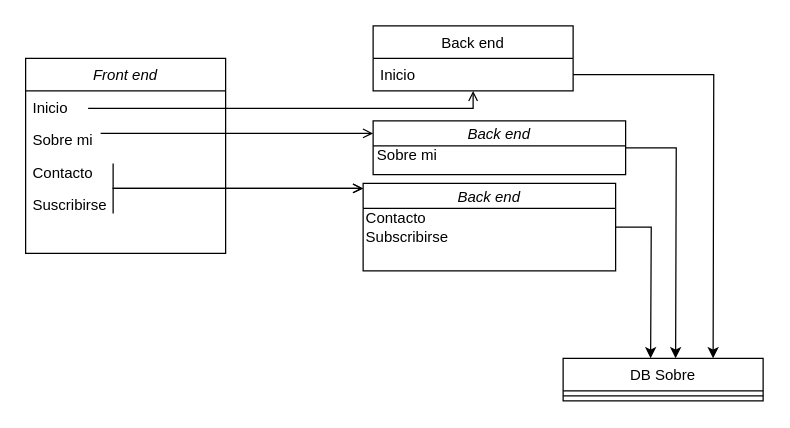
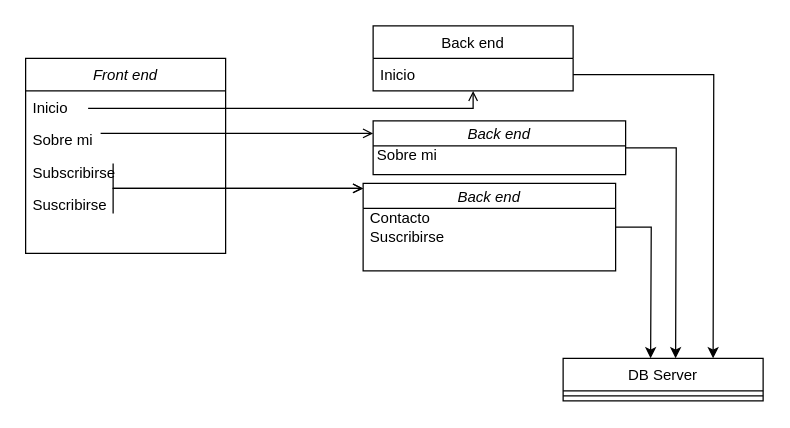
- <mxCell id="5" value="Contacto" style="text;align=left;verticalAlign=top;spacingLeft=4;spacingRight=4;overflow=hidden;rotatable=0;points=[[0,0.5],[1,0.5]];portConstraint=eastwest;rounded=0;shadow=0;html=0;" parent="2" vertex="1"><mxGeometry y="78" width="160" height="26" as="geometry" /></mxCell>
+ <mxCell id="5" value="Subscribirse" style="text;align=left;verticalAlign=top;spacingLeft=4;spacingRight=4;overflow=hidden;rotatable=0;points=[[0,0.5],[1,0.5]];portConstraint=eastwest;rounded=0;shadow=0;html=0;" parent="2" vertex="1"><mxGeometry y="78" width="160" height="26" as="geometry" /></mxCell>
- <mxCell id="20" value="&lt;div style=&quot;text-align: left;&quot;&gt;&lt;span style=&quot;background-color: initial;&quot;&gt;Contacto&lt;/span&gt;&lt;/div&gt;&lt;div style=&quot;text-align: left;&quot;&gt;&lt;span style=&quot;background-color: initial;&quot;&gt;Subscribirse&lt;/span&gt;&lt;/div&gt;" style="text;html=1;align=center;verticalAlign=middle;resizable=0;points=[];autosize=1;strokeColor=none;fillColor=none;" vertex="1" parent="19"><mxGeometry x="-10" y="15" width="90" height="40" as="geometry" /></mxCell>
+ <mxCell id="20" value="&lt;div style=&quot;text-align: left;&quot;&gt;&lt;span style=&quot;background-color: initial;&quot;&gt;Contacto&lt;/span&gt;&lt;/div&gt;&lt;div style=&quot;text-align: left;&quot;&gt;&lt;span style=&quot;background-color: initial;&quot;&gt;Suscribirse&lt;/span&gt;&lt;/div&gt;" style="text;html=1;align=center;verticalAlign=middle;resizable=0;points=[];autosize=1;strokeColor=none;fillColor=none;" vertex="1" parent="19"><mxGeometry x="-10" y="15" width="90" height="40" as="geometry" /></mxCell>
- <mxCell id="9" value="DB Sobre" style="swimlane;fontStyle=0;align=center;verticalAlign=top;childLayout=stackLayout;horizontal=1;startSize=26;horizontalStack=0;resizeParent=1;resizeLast=0;collapsible=1;marginBottom=0;rounded=0;shadow=0;strokeWidth=1;" parent="1" vertex="1"><mxGeometry x="450" y="286" width="160" height="34" as="geometry"><mxRectangle x="340" y="380" width="170" height="26" as="alternateBounds" /></mxGeometry></mxCell>
+ <mxCell id="9" value="DB Server" style="swimlane;fontStyle=0;align=center;verticalAlign=top;childLayout=stackLayout;horizontal=1;startSize=26;horizontalStack=0;resizeParent=1;resizeLast=0;collapsible=1;marginBottom=0;rounded=0;shadow=0;strokeWidth=1;" parent="1" vertex="1"><mxGeometry x="450" y="286" width="160" height="34" as="geometry"><mxRectangle x="340" y="380" width="170" height="26" as="alternateBounds" /></mxGeometry></mxCell>
